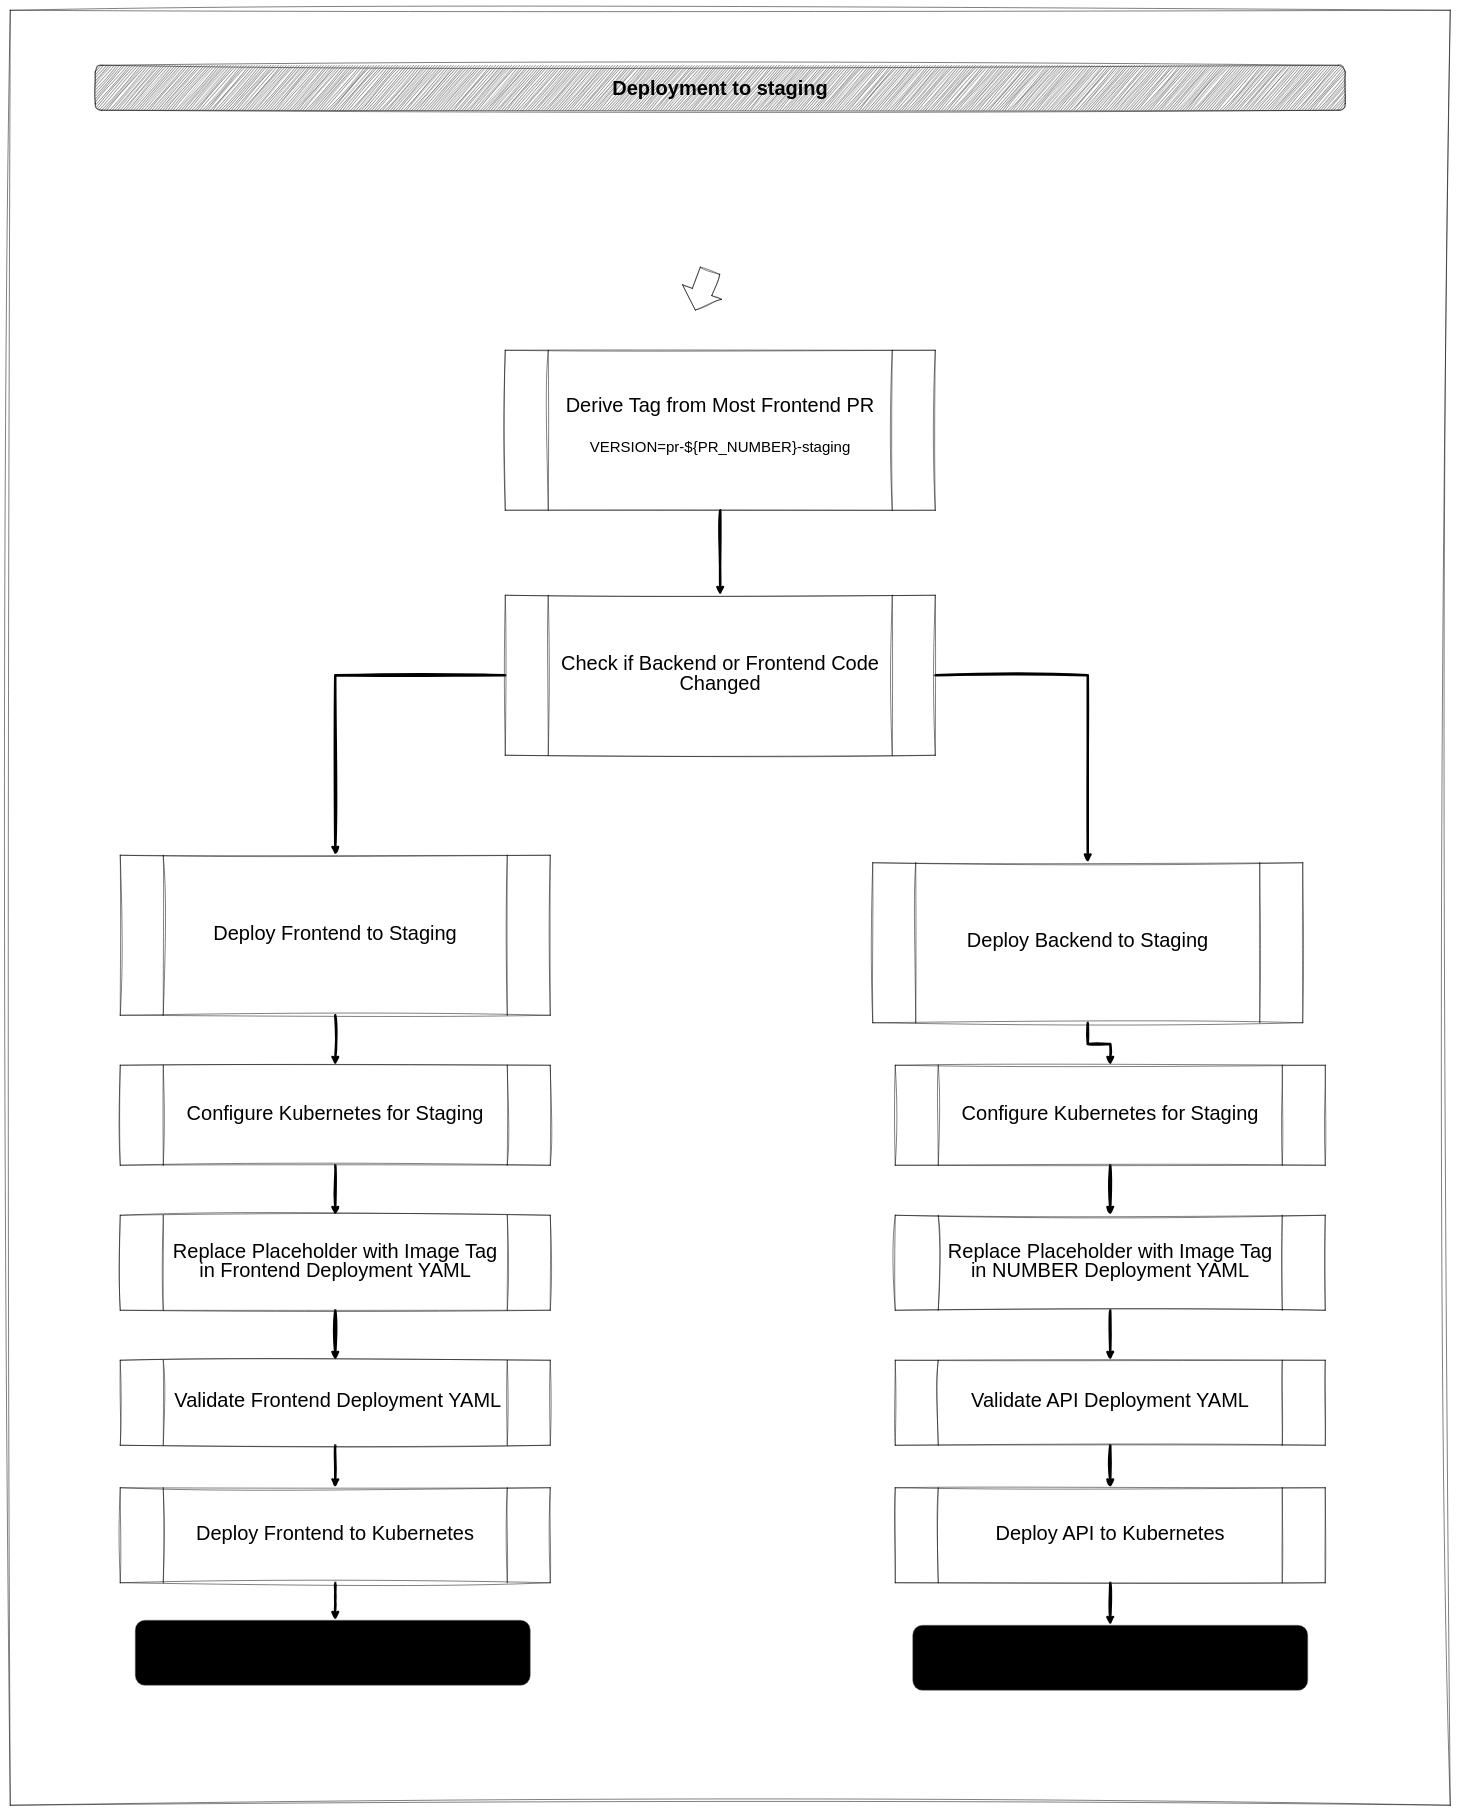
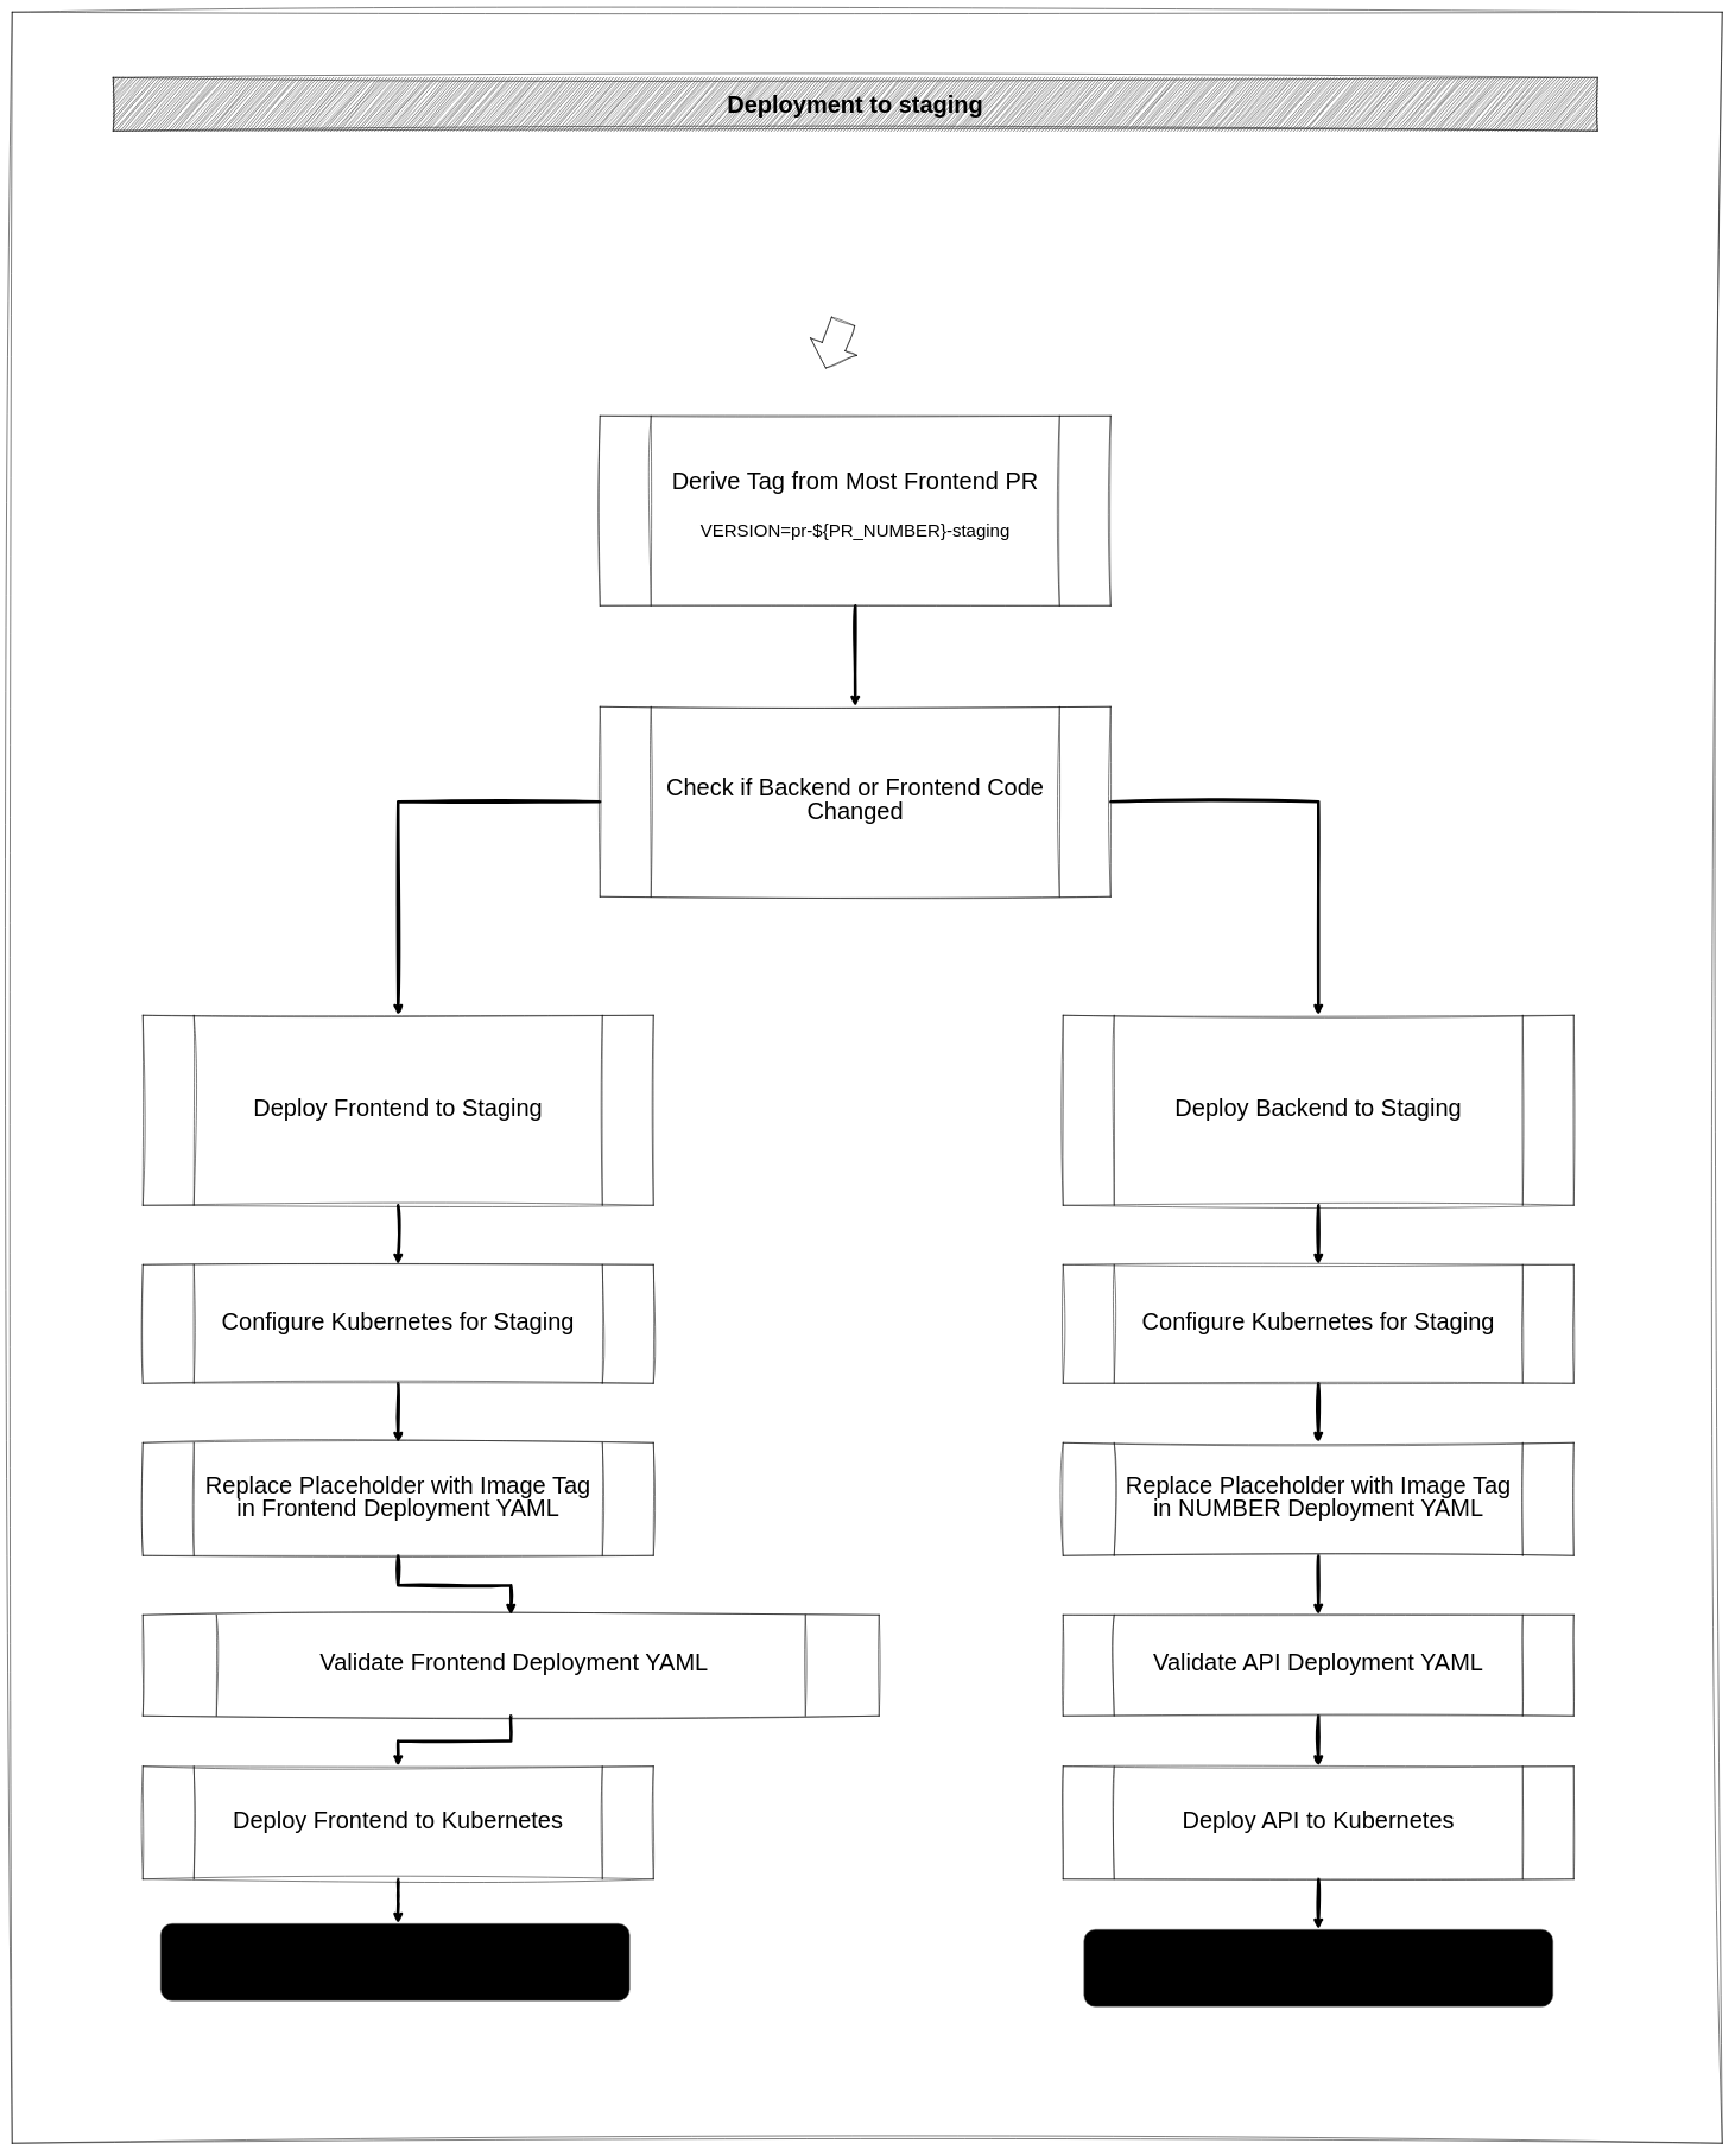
- <mxCell id="3" value="&lt;font style=&quot;font-size: 40px;&quot;&gt;&lt;b&gt;Deployment to staging&lt;/b&gt;&lt;/font&gt;" style="whiteSpace=wrap;html=1;fillColor=light-dark(#000000,#FF3333);sketch=1;curveFitting=1;jiggle=2;fillStyle=hachure;rounded=1;" parent="1" vertex="1"><mxGeometry x="190" y="130" width="2500" height="90" as="geometry" /></mxCell>
+ <mxCell id="3" value="&lt;font style=&quot;font-size: 40px;&quot;&gt;&lt;b&gt;Deployment to staging&lt;/b&gt;&lt;/font&gt;" style="rounded=0;whiteSpace=wrap;html=1;fillColor=light-dark(#000000,#FF3333);sketch=1;curveFitting=1;jiggle=2;fillStyle=hachure;" parent="1" vertex="1"><mxGeometry x="190" y="130" width="2500" height="90" as="geometry" /></mxCell>
- <mxCell id="12" value="&lt;div style=&quot;line-height: 240%;&quot;&gt;&lt;span style=&quot;font-size: 40px;&quot;&gt;&lt;font style=&quot;color: light-dark(rgb(0, 0, 0), rgb(178, 190, 129));&quot;&gt;Deploy Backend to Staging&lt;/font&gt;&lt;/span&gt;&lt;/div&gt;" style="shape=process;whiteSpace=wrap;html=1;backgroundOutline=1;sketch=1;curveFitting=1;jiggle=2;fillColor=light-dark(#FFFFFF,#000000);" parent="1" vertex="1"><mxGeometry x="1745" y="1725" width="860" height="320" as="geometry" /></mxCell>
+ <mxCell id="12" value="&lt;div style=&quot;line-height: 240%;&quot;&gt;&lt;span style=&quot;font-size: 40px;&quot;&gt;&lt;font style=&quot;color: light-dark(rgb(0, 0, 0), rgb(178, 190, 129));&quot;&gt;Deploy Backend to Staging&lt;/font&gt;&lt;/span&gt;&lt;/div&gt;" style="shape=process;whiteSpace=wrap;html=1;backgroundOutline=1;sketch=1;curveFitting=1;jiggle=2;fillColor=light-dark(#FFFFFF,#000000);" parent="1" vertex="1"><mxGeometry x="1790" y="1710" width="860" height="320" as="geometry" /></mxCell>
- <mxCell id="20" value="&lt;div style=&quot;line-height: 240%;&quot;&gt;&lt;span style=&quot;font-size: 40px;&quot;&gt;&amp;nbsp;Validate Frontend Deployment YAML&lt;/span&gt;&lt;/div&gt;" style="shape=process;whiteSpace=wrap;html=1;backgroundOutline=1;sketch=1;curveFitting=1;jiggle=2;fillColor=light-dark(#FFFFFF,#000000);" parent="1" vertex="1"><mxGeometry x="240" y="2720" width="860" height="170" as="geometry" /></mxCell>
+ <mxCell id="20" value="&lt;div style=&quot;line-height: 240%;&quot;&gt;&lt;span style=&quot;font-size: 40px;&quot;&gt;&amp;nbsp;Validate Frontend Deployment YAML&lt;/span&gt;&lt;/div&gt;" style="shape=process;whiteSpace=wrap;html=1;backgroundOutline=1;sketch=1;curveFitting=1;jiggle=2;fillColor=light-dark(#FFFFFF,#000000);" parent="1" vertex="1"><mxGeometry x="240" y="2720" width="1240" height="170" as="geometry" /></mxCell>
